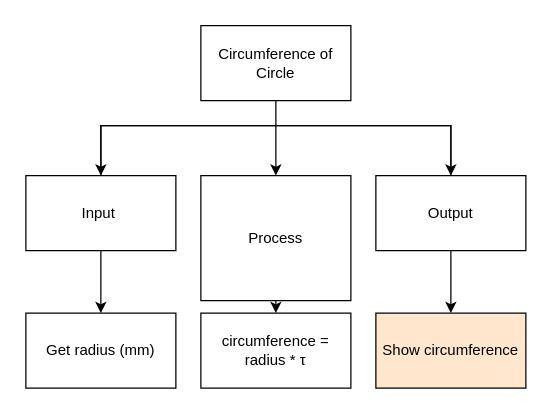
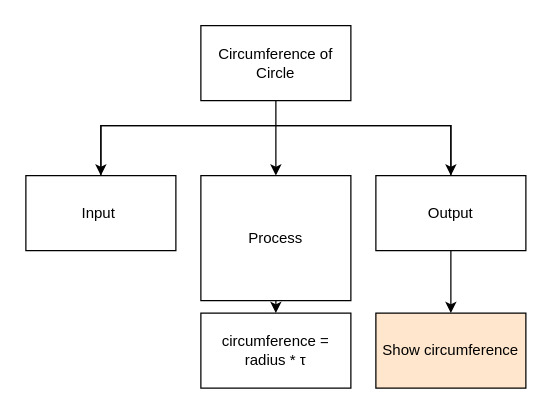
- <mxCell id="5" style="edgeStyle=none;rounded=0;html=1;entryX=0.5;entryY=0;entryDx=0;entryDy=0;" edge="1" parent="1" source="6" target="12"><mxGeometry relative="1" as="geometry" /></mxCell>
- <mxCell id="12" value="Get radius (mm)" style="rounded=0;whiteSpace=wrap;html=1;" vertex="1" parent="1"><mxGeometry x="20" y="250" width="120" height="60" as="geometry" /></mxCell>
